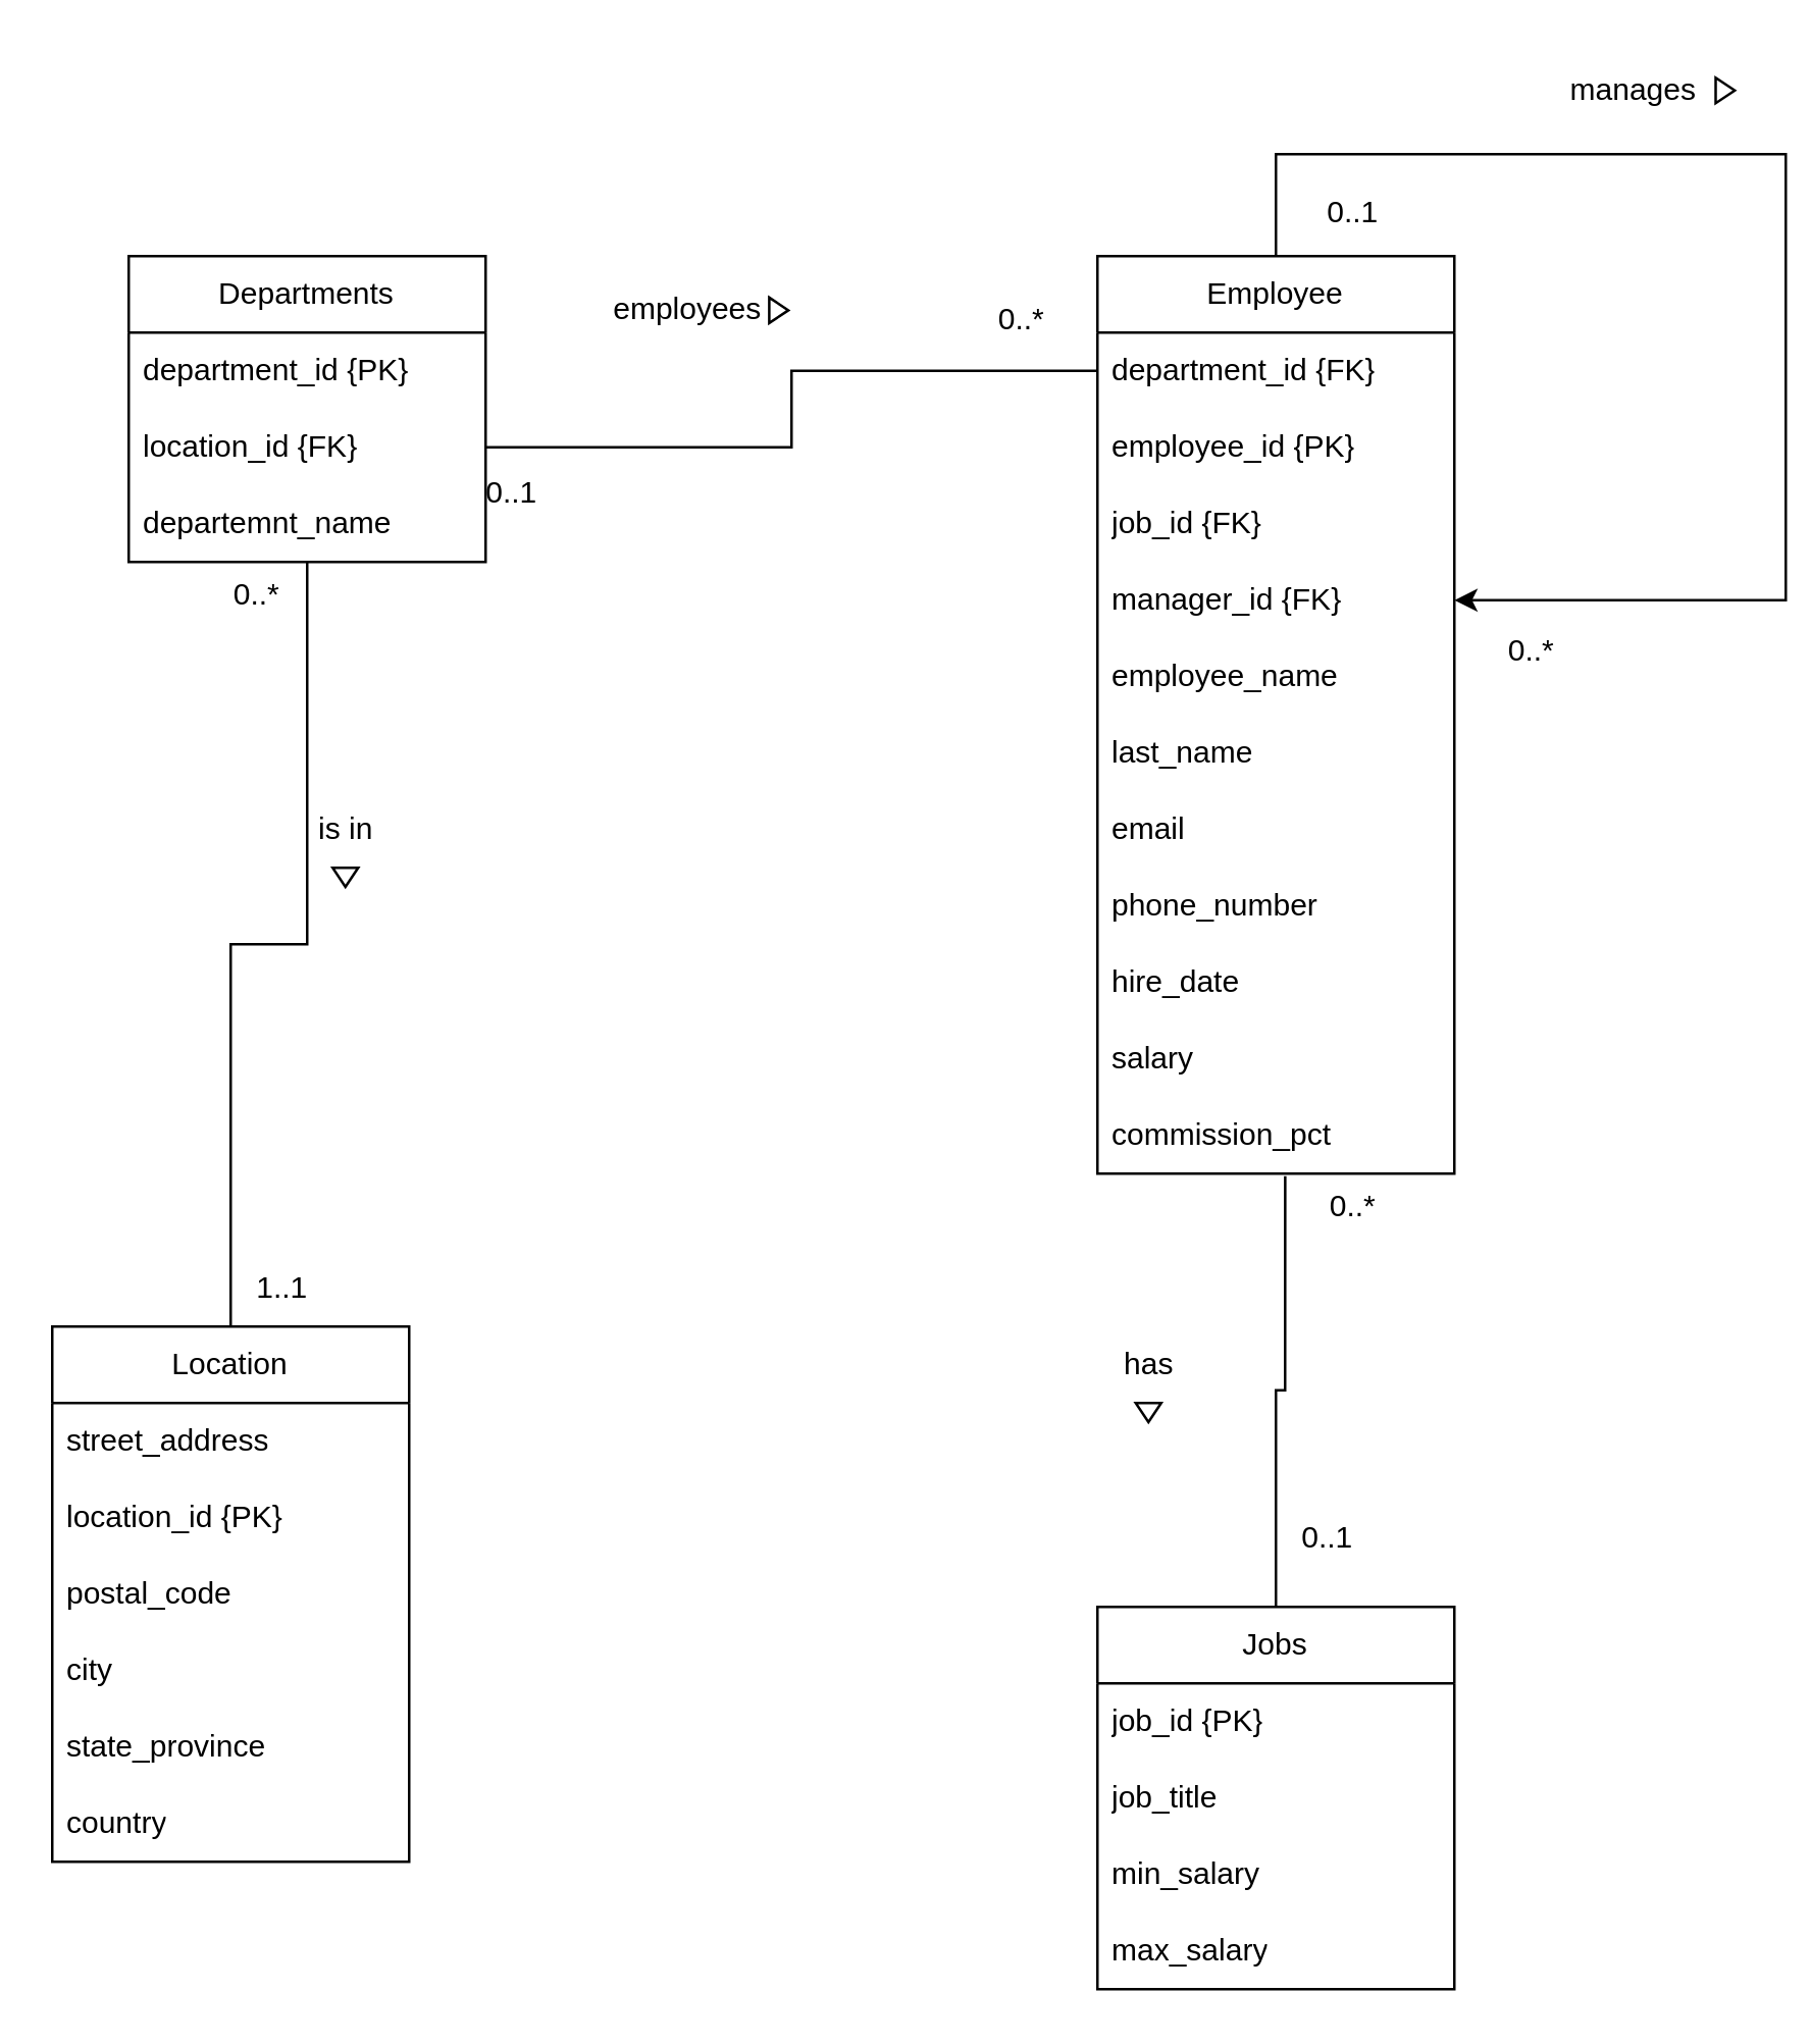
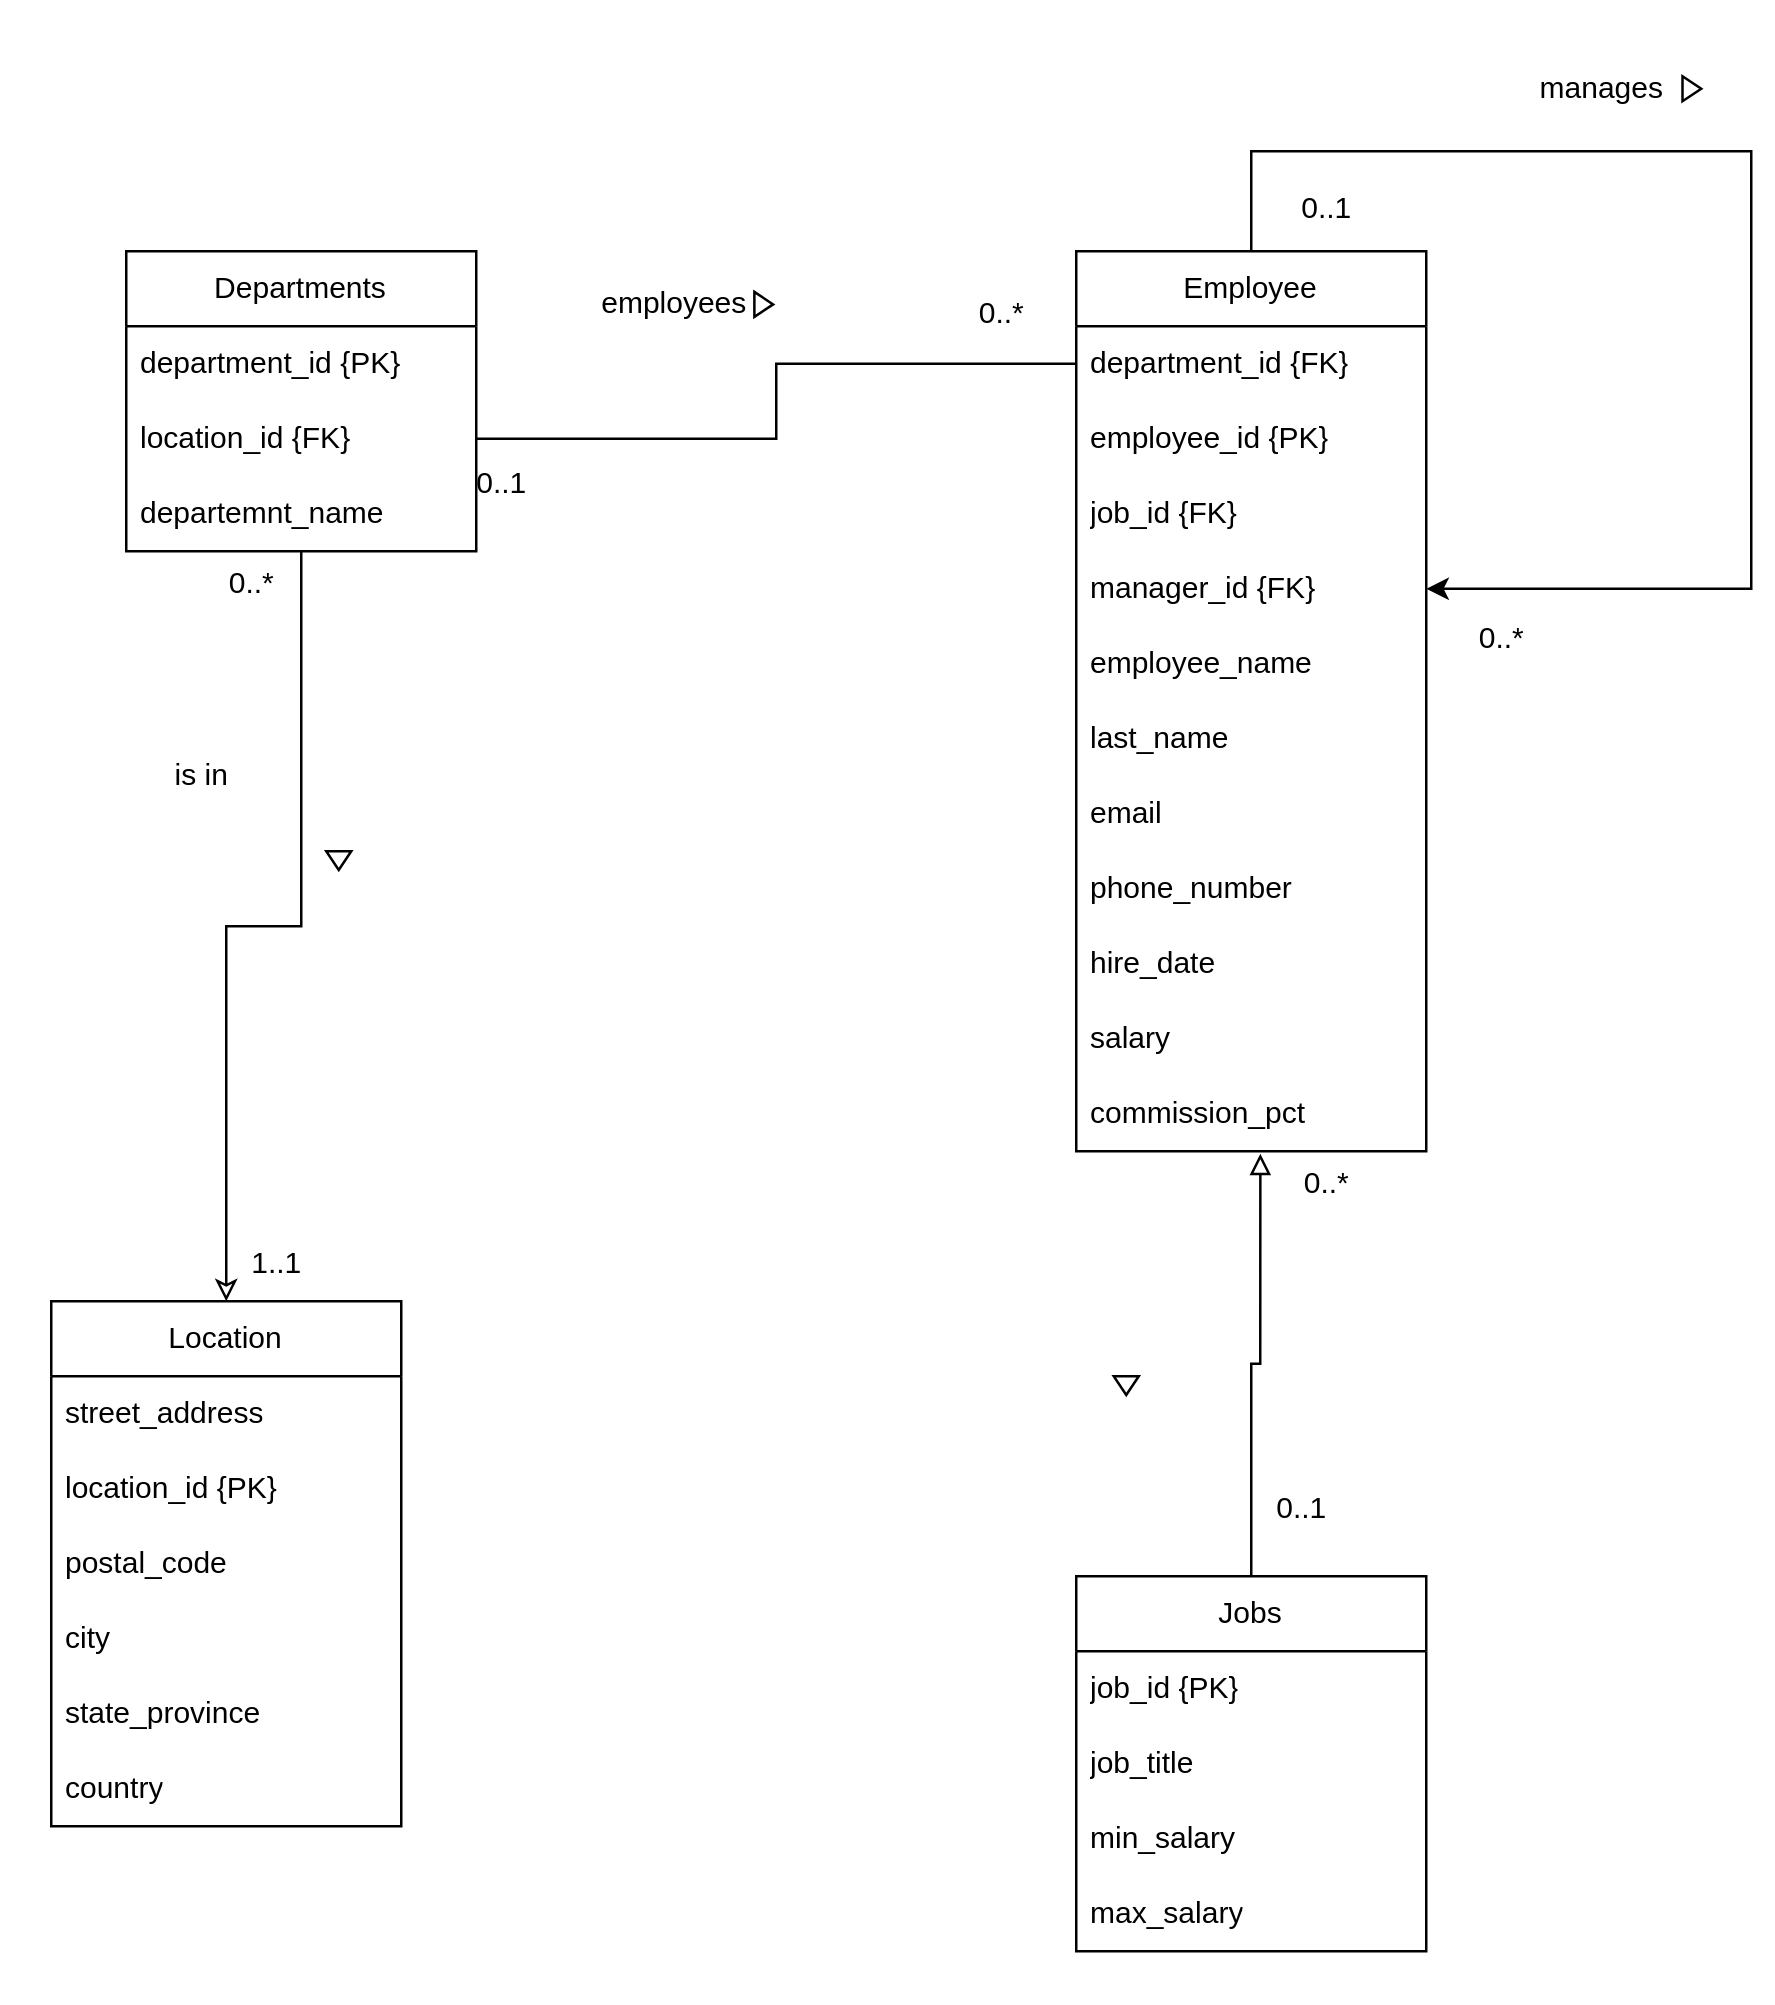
- <mxCell id="35" value="is in" style="text;html=1;align=center;verticalAlign=middle;resizable=0;points=[];autosize=1;strokeColor=none;fillColor=none;" vertex="1" parent="1"><mxGeometry x="115" y="310" width="40" height="30" as="geometry" /></mxCell>
+ <mxCell id="35" value="is in" style="text;html=1;align=center;verticalAlign=middle;resizable=0;points=[];autosize=1;strokeColor=none;fillColor=none;" vertex="1" parent="1"><mxGeometry x="60" y="295" width="40" height="30" as="geometry" /></mxCell>
- <mxCell id="33" style="edgeStyle=orthogonalEdgeStyle;rounded=0;orthogonalLoop=1;jettySize=auto;html=1;entryX=0.526;entryY=1.033;entryDx=0;entryDy=0;entryPerimeter=0;endArrow=none;endFill=0;" edge="1" parent="1" source="27" target="18"><mxGeometry relative="1" as="geometry" /></mxCell>
+ <mxCell id="33" style="edgeStyle=orthogonalEdgeStyle;rounded=0;orthogonalLoop=1;jettySize=auto;html=1;entryX=0.526;entryY=1.033;entryDx=0;entryDy=0;entryPerimeter=0;endArrow=block;endFill=0;" edge="1" parent="1" source="27" target="18"><mxGeometry relative="1" as="geometry" /></mxCell>
- <mxCell id="2" style="edgeStyle=orthogonalEdgeStyle;rounded=0;orthogonalLoop=1;jettySize=auto;html=1;entryX=0.5;entryY=0;entryDx=0;entryDy=0;endArrow=none;endFill=0;" edge="1" parent="1" source="3" target="20"><mxGeometry relative="1" as="geometry" /></mxCell>
+ <mxCell id="2" style="edgeStyle=orthogonalEdgeStyle;rounded=0;orthogonalLoop=1;jettySize=auto;html=1;entryX=0.5;entryY=0;entryDx=0;entryDy=0;endArrow=classic;endFill=0;" edge="1" parent="1" source="3" target="20"><mxGeometry relative="1" as="geometry" /></mxCell>
- <mxCell id="43" value="has" style="text;html=1;align=center;verticalAlign=middle;resizable=0;points=[];autosize=1;strokeColor=none;fillColor=none;" vertex="1" parent="1"><mxGeometry x="430" y="520" width="40" height="30" as="geometry" /></mxCell>
